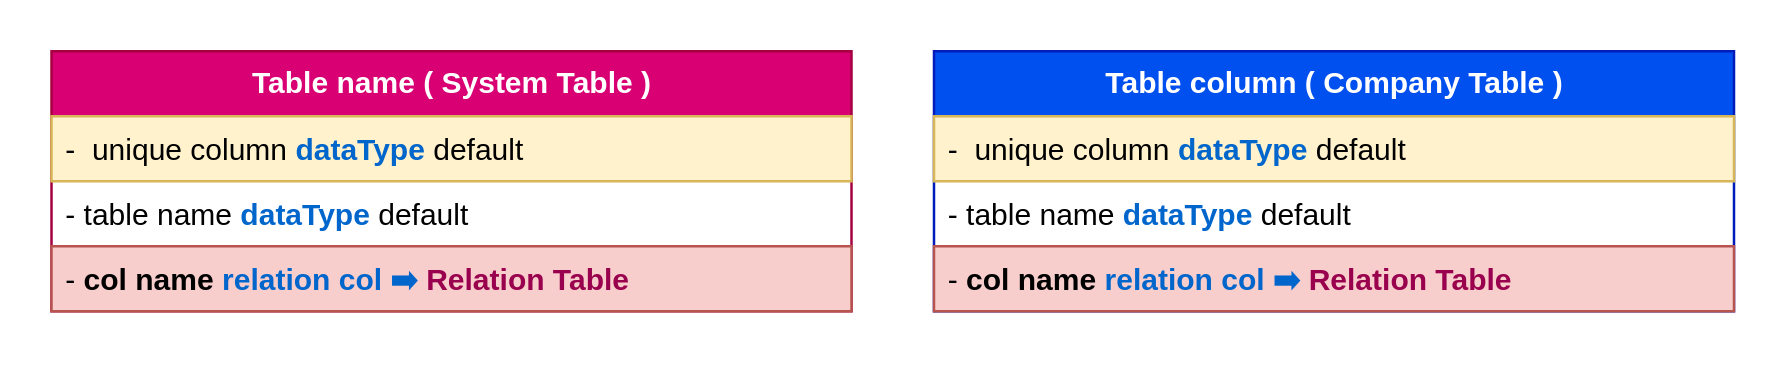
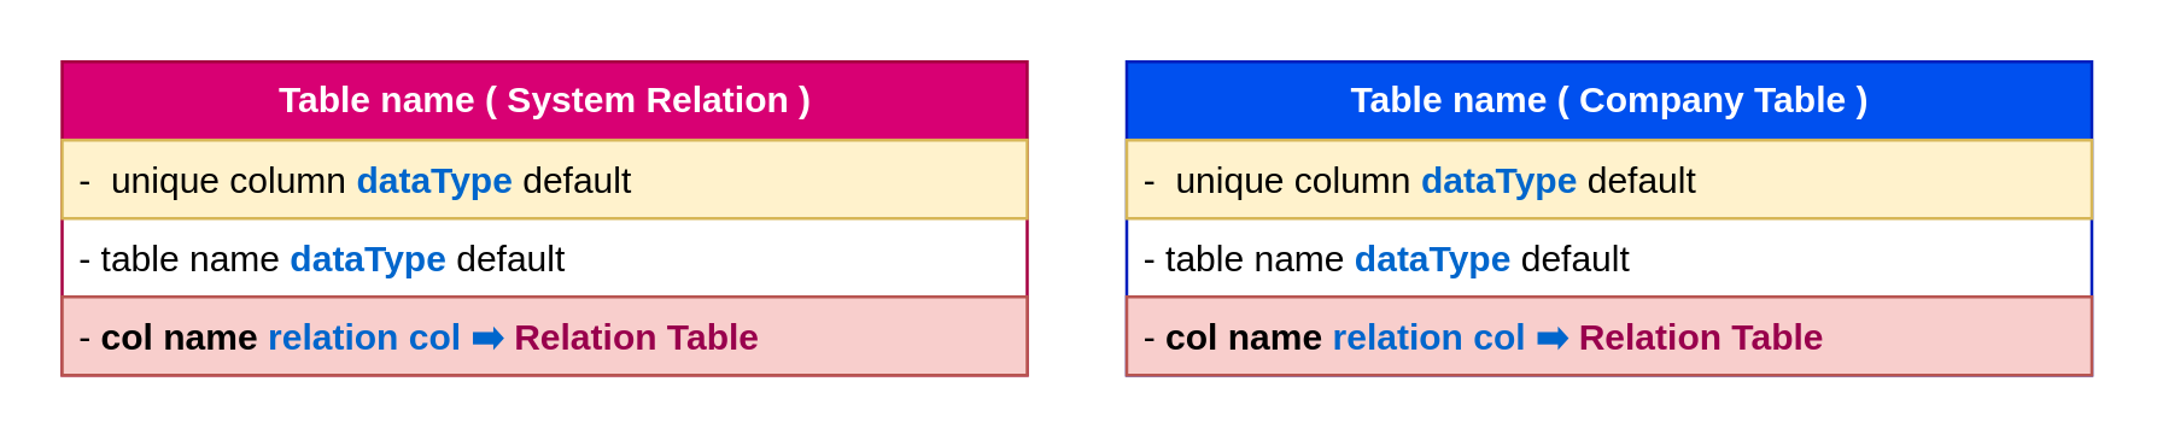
- <mxCell id="2" value="Table name ( System Table )" style="swimlane;fontStyle=1;childLayout=stackLayout;horizontal=1;startSize=26;fillColor=#d80073;horizontalStack=0;resizeParent=1;resizeParentMax=0;resizeLast=0;collapsible=1;marginBottom=0;html=1;fontSize=12;strokeColor=#A50040;fontColor=#ffffff;connectable=1;allowArrows=1;treeFolding=0;treeMoving=0;comic=0;noLabel=0;portConstraintRotation=0;snapToPoint=0;fixDash=0;deletable=1;pointerEvents=1;moveCells=0;fixedWidth=0;autosize=0;" parent="1" vertex="1"><mxGeometry x="20" y="20" width="320" height="104" as="geometry"><mxRectangle x="540" y="230" width="70" height="30" as="alternateBounds" /></mxGeometry></mxCell>
+ <mxCell id="2" value="Table name ( System Relation )" style="swimlane;fontStyle=1;childLayout=stackLayout;horizontal=1;startSize=26;fillColor=#d80073;horizontalStack=0;resizeParent=1;resizeParentMax=0;resizeLast=0;collapsible=1;marginBottom=0;html=1;fontSize=12;strokeColor=#A50040;fontColor=#ffffff;connectable=1;allowArrows=1;treeFolding=0;treeMoving=0;comic=0;noLabel=0;portConstraintRotation=0;snapToPoint=0;fixDash=0;deletable=1;pointerEvents=1;moveCells=0;fixedWidth=0;autosize=0;" parent="1" vertex="1"><mxGeometry x="20" y="20" width="320" height="104" as="geometry"><mxRectangle x="540" y="230" width="70" height="30" as="alternateBounds" /></mxGeometry></mxCell>
- <mxCell id="6" value="Table column ( Company Table )" style="swimlane;fontStyle=1;childLayout=stackLayout;horizontal=1;startSize=26;fillColor=#0050ef;horizontalStack=0;resizeParent=1;resizeParentMax=0;resizeLast=0;collapsible=1;marginBottom=0;html=1;fontSize=12;strokeColor=#001DBC;fontColor=#ffffff;" parent="1" vertex="1"><mxGeometry x="373" y="20" width="320" height="104" as="geometry"><mxRectangle x="540" y="230" width="70" height="30" as="alternateBounds" /></mxGeometry></mxCell>
+ <mxCell id="6" value="Table name ( Company Table )" style="swimlane;fontStyle=1;childLayout=stackLayout;horizontal=1;startSize=26;fillColor=#0050ef;horizontalStack=0;resizeParent=1;resizeParentMax=0;resizeLast=0;collapsible=1;marginBottom=0;html=1;fontSize=12;strokeColor=#001DBC;fontColor=#ffffff;" parent="1" vertex="1"><mxGeometry x="373" y="20" width="320" height="104" as="geometry"><mxRectangle x="540" y="230" width="70" height="30" as="alternateBounds" /></mxGeometry></mxCell>
